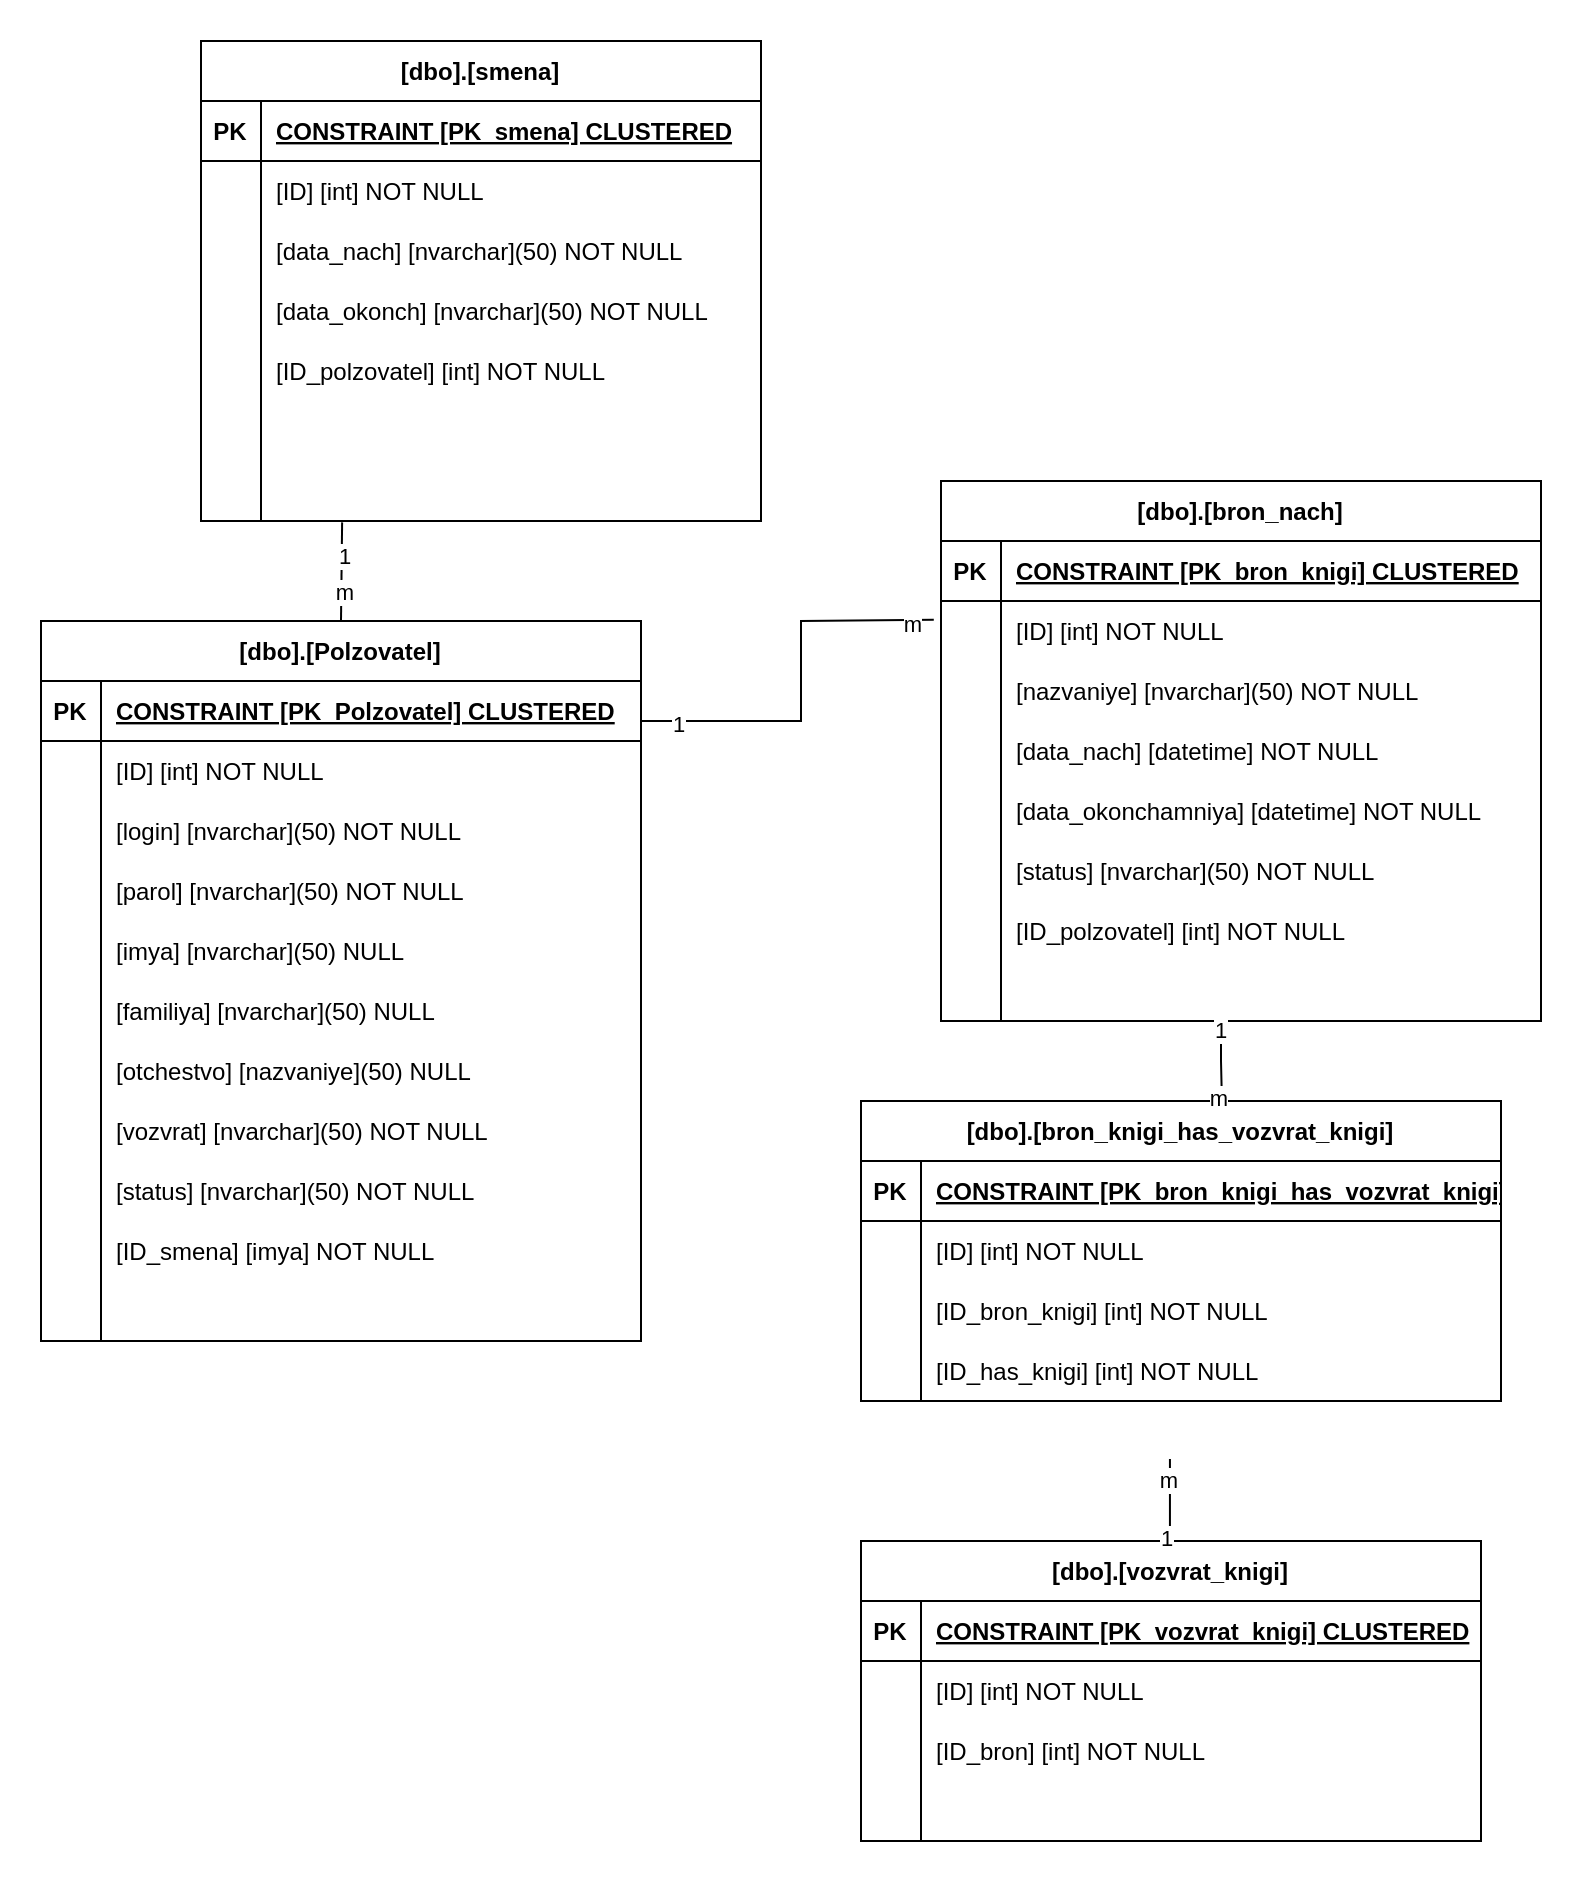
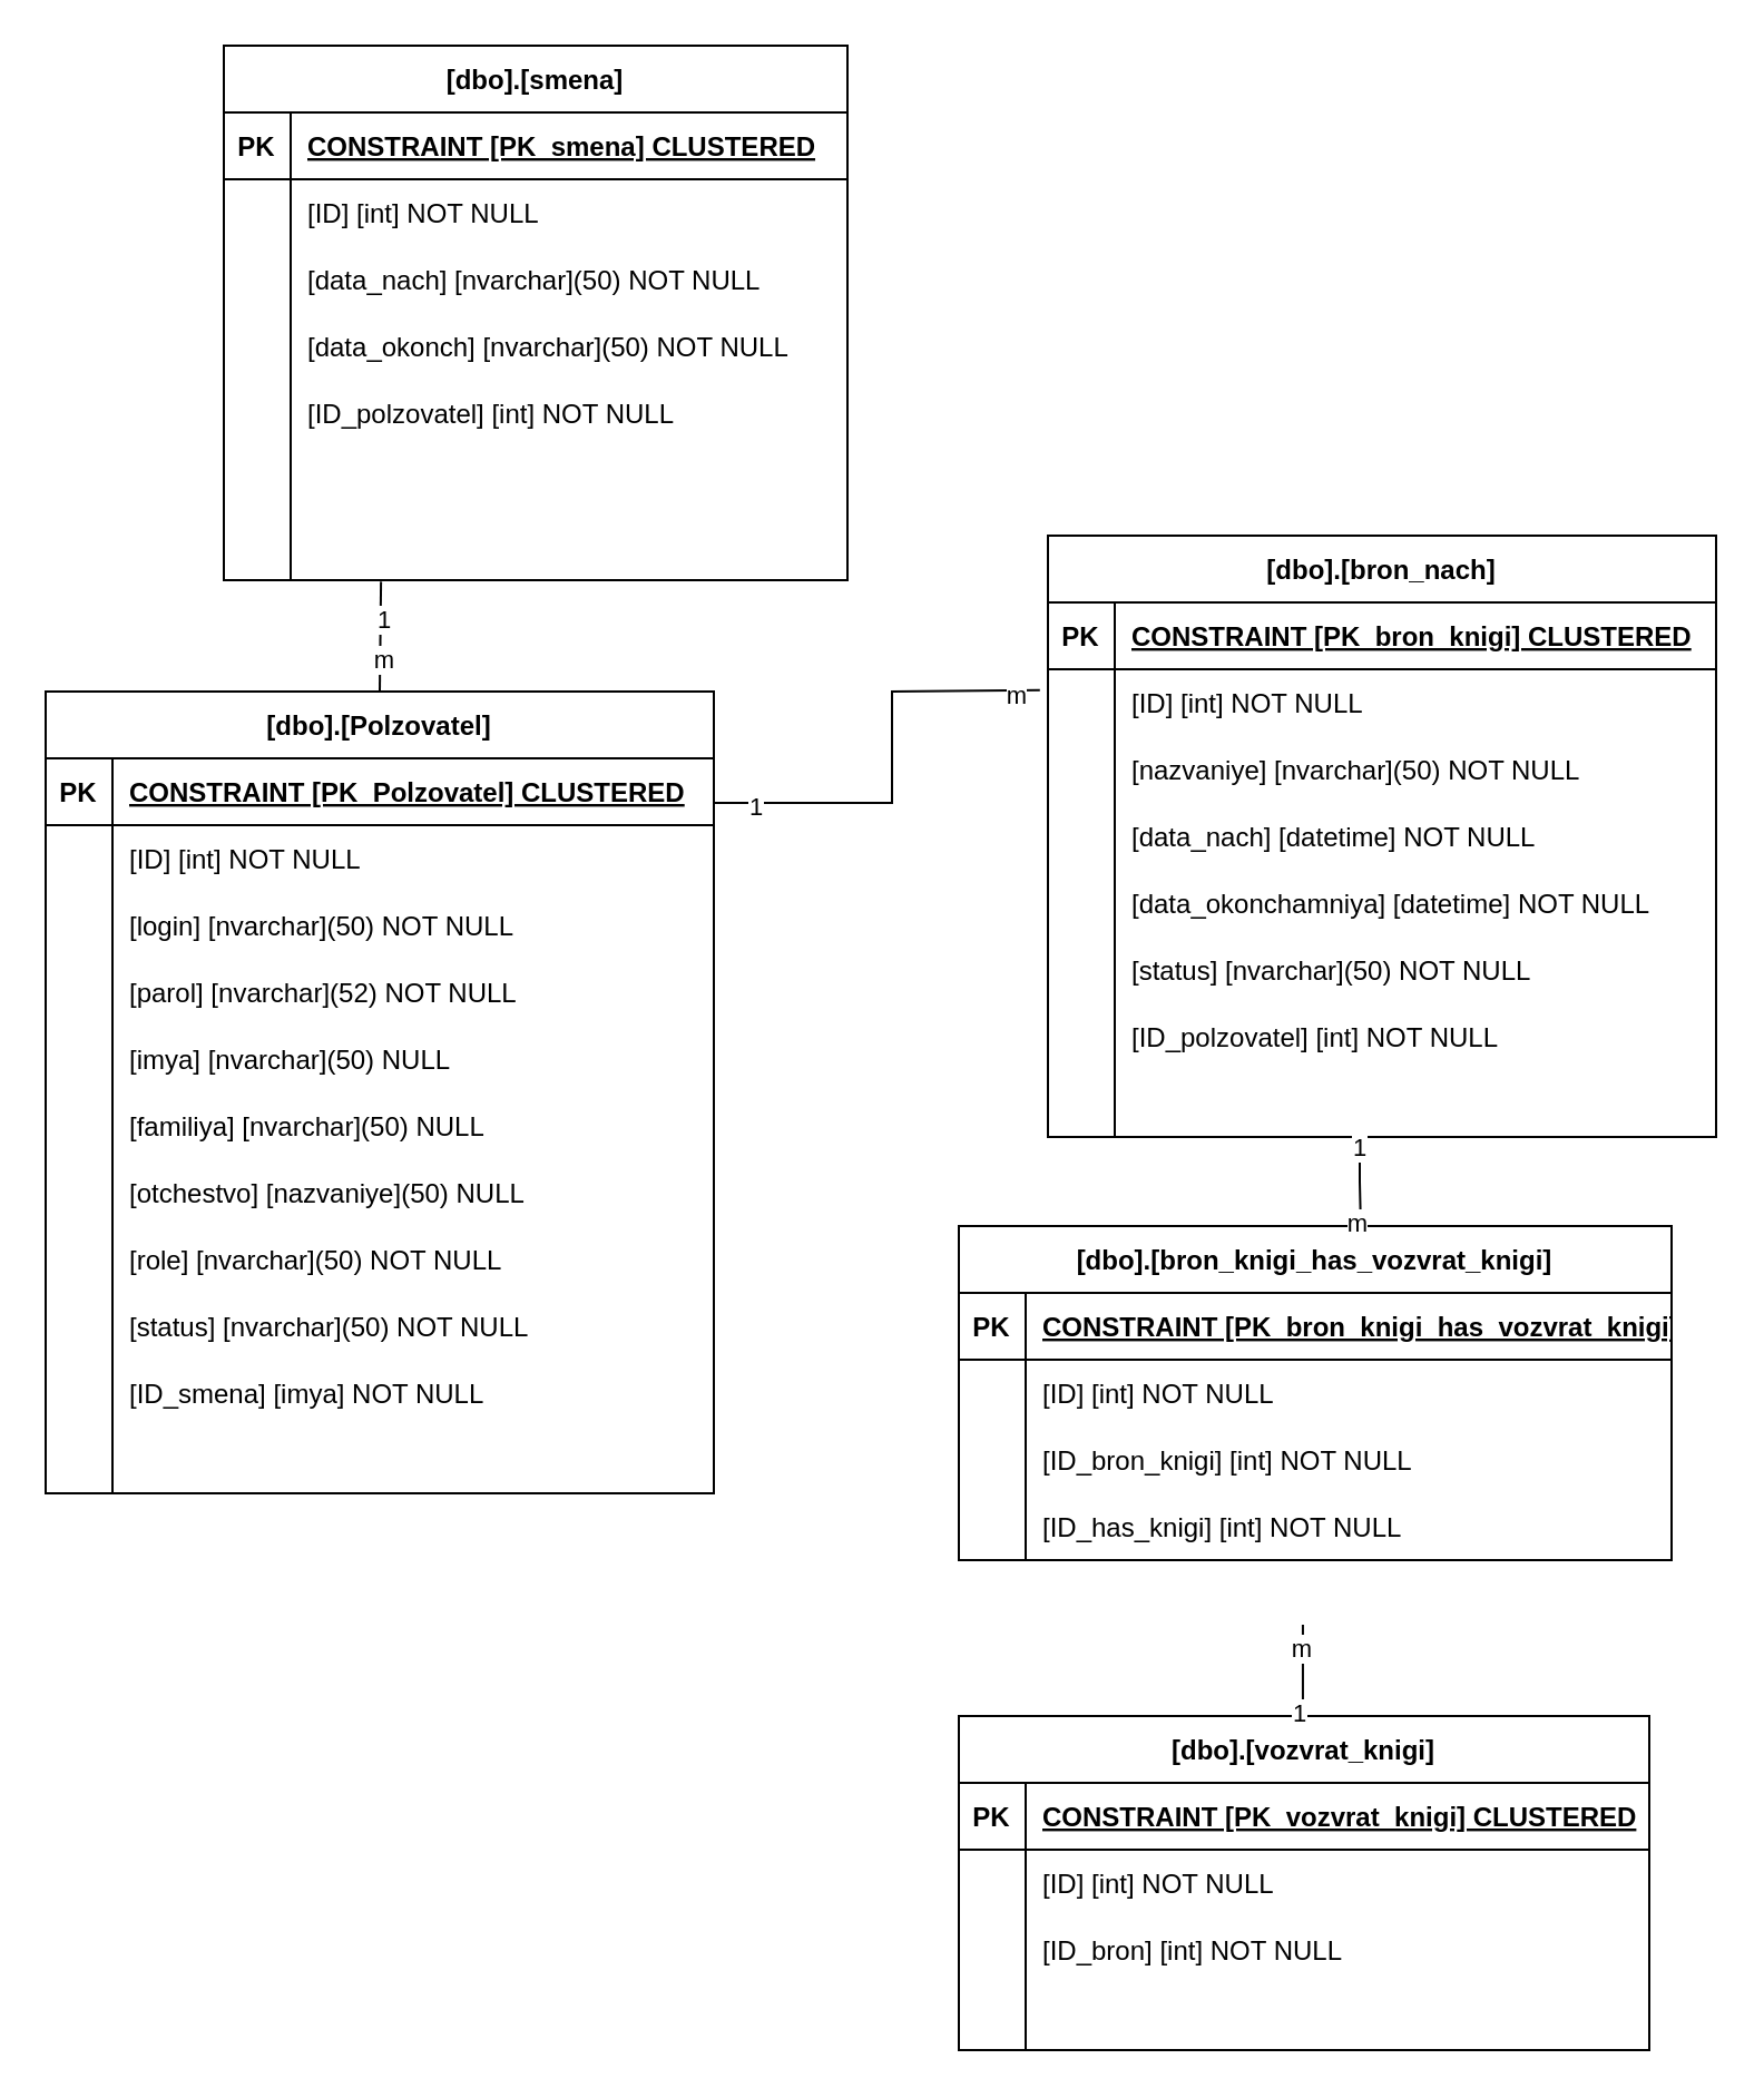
- <mxCell id="52" value="[parol] [nvarchar](50) NOT NULL" style="shape=partialRectangle;overflow=hidden;connectable=0;fillColor=none;align=left;strokeColor=inherit;top=0;left=0;bottom=0;right=0;spacingLeft=6;" vertex="1" parent="50"><mxGeometry x="30" width="270" height="30" as="geometry"><mxRectangle width="270" height="30" as="alternateBounds" /></mxGeometry></mxCell>
+ <mxCell id="52" value="[parol] [nvarchar](52) NOT NULL" style="shape=partialRectangle;overflow=hidden;connectable=0;fillColor=none;align=left;strokeColor=inherit;top=0;left=0;bottom=0;right=0;spacingLeft=6;" vertex="1" parent="50"><mxGeometry x="30" width="270" height="30" as="geometry"><mxRectangle width="270" height="30" as="alternateBounds" /></mxGeometry></mxCell>
- <mxCell id="64" value="[vozvrat] [nvarchar](50) NOT NULL" style="shape=partialRectangle;overflow=hidden;connectable=0;fillColor=none;align=left;strokeColor=inherit;top=0;left=0;bottom=0;right=0;spacingLeft=6;" vertex="1" parent="62"><mxGeometry x="30" width="270" height="30" as="geometry"><mxRectangle width="270" height="30" as="alternateBounds" /></mxGeometry></mxCell>
+ <mxCell id="64" value="[role] [nvarchar](50) NOT NULL" style="shape=partialRectangle;overflow=hidden;connectable=0;fillColor=none;align=left;strokeColor=inherit;top=0;left=0;bottom=0;right=0;spacingLeft=6;" vertex="1" parent="62"><mxGeometry x="30" width="270" height="30" as="geometry"><mxRectangle width="270" height="30" as="alternateBounds" /></mxGeometry></mxCell>
